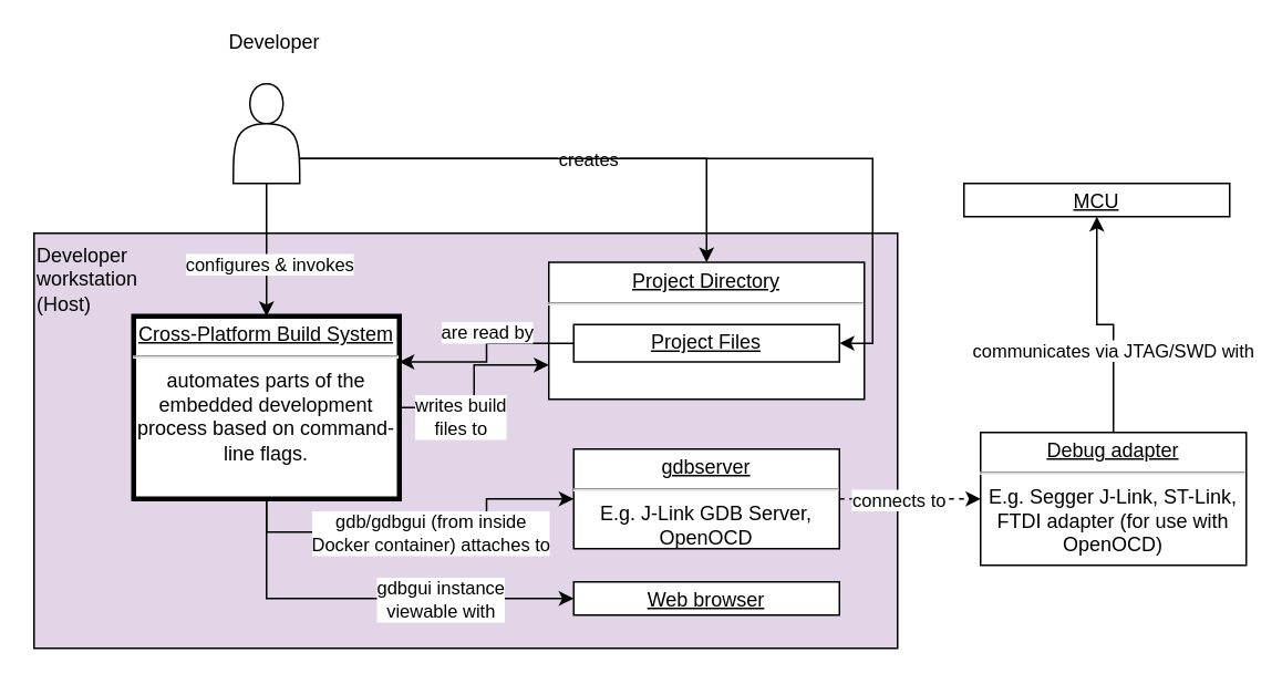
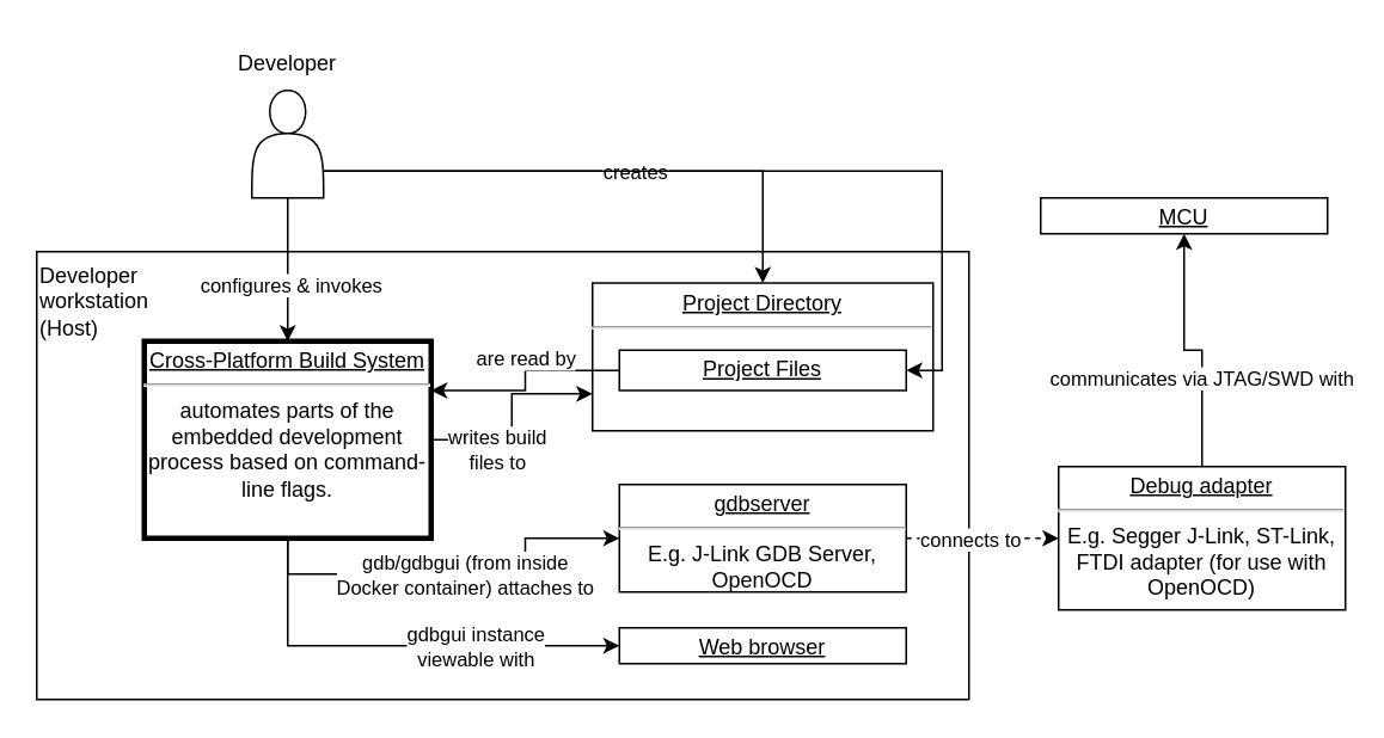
- <mxCell id="15" value="Developer" style="text;html=1;strokeColor=none;fillColor=none;align=center;verticalAlign=middle;whiteSpace=wrap;rounded=0;" parent="1" vertex="1"><mxGeometry x="135" y="10" width="60" height="30" as="geometry" /></mxCell>
+ <mxCell id="15" value="Developer" style="text;html=1;strokeColor=none;fillColor=none;align=center;verticalAlign=middle;whiteSpace=wrap;rounded=0;" parent="1" vertex="1"><mxGeometry x="130" y="20" width="60" height="30" as="geometry" /></mxCell>
- <mxCell id="2" value="&lt;div&gt;Developer &lt;br&gt;&lt;/div&gt;&lt;div&gt;workstation &lt;br&gt;&lt;/div&gt;&lt;div&gt;(Host)&lt;br&gt;&lt;/div&gt;" style="rounded=0;whiteSpace=wrap;html=1;align=left;verticalAlign=top;fillColor=#e1d5e7;" parent="1" vertex="1"><mxGeometry x="20" y="140" width="520" height="250" as="geometry" /></mxCell>
+ <mxCell id="2" value="&lt;div&gt;Developer &lt;br&gt;&lt;/div&gt;&lt;div&gt;workstation &lt;br&gt;&lt;/div&gt;&lt;div&gt;(Host)&lt;br&gt;&lt;/div&gt;" style="rounded=0;whiteSpace=wrap;html=1;align=left;verticalAlign=top;" parent="1" vertex="1"><mxGeometry x="20" y="140" width="520" height="250" as="geometry" /></mxCell>
